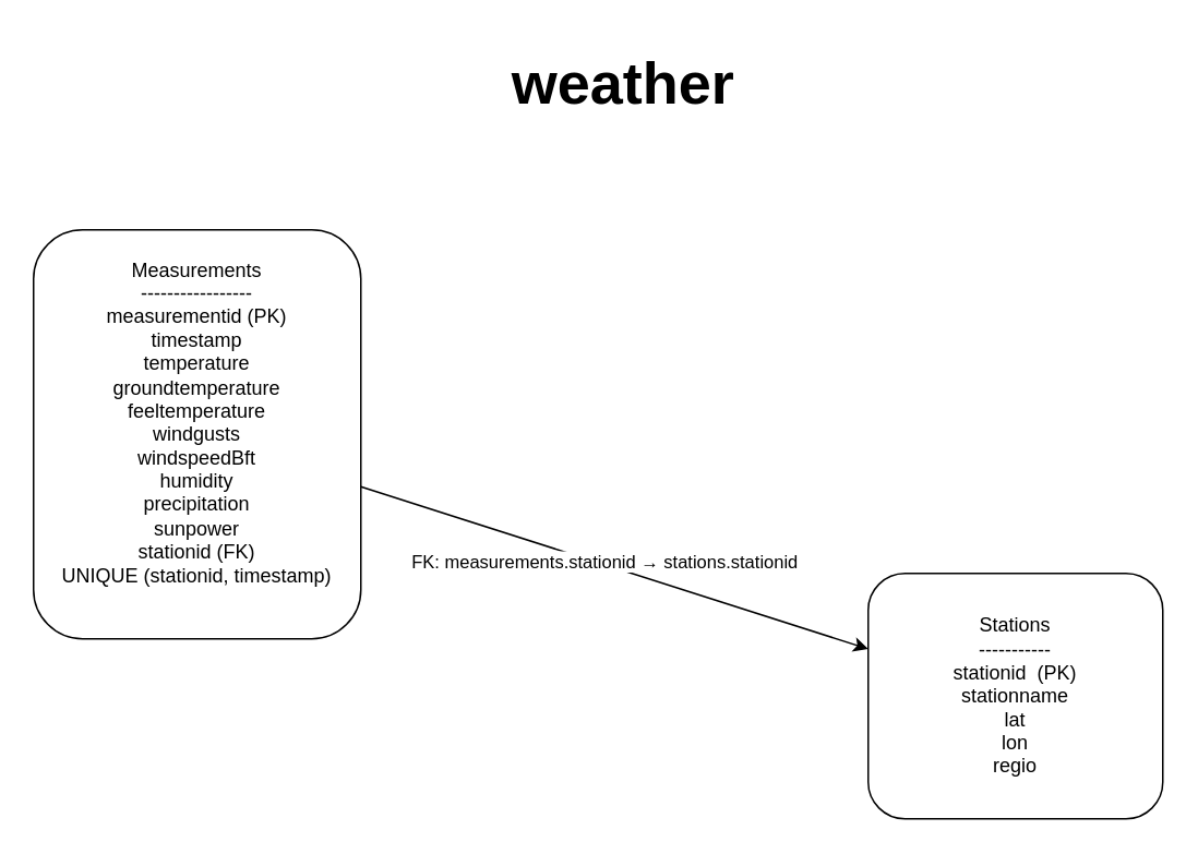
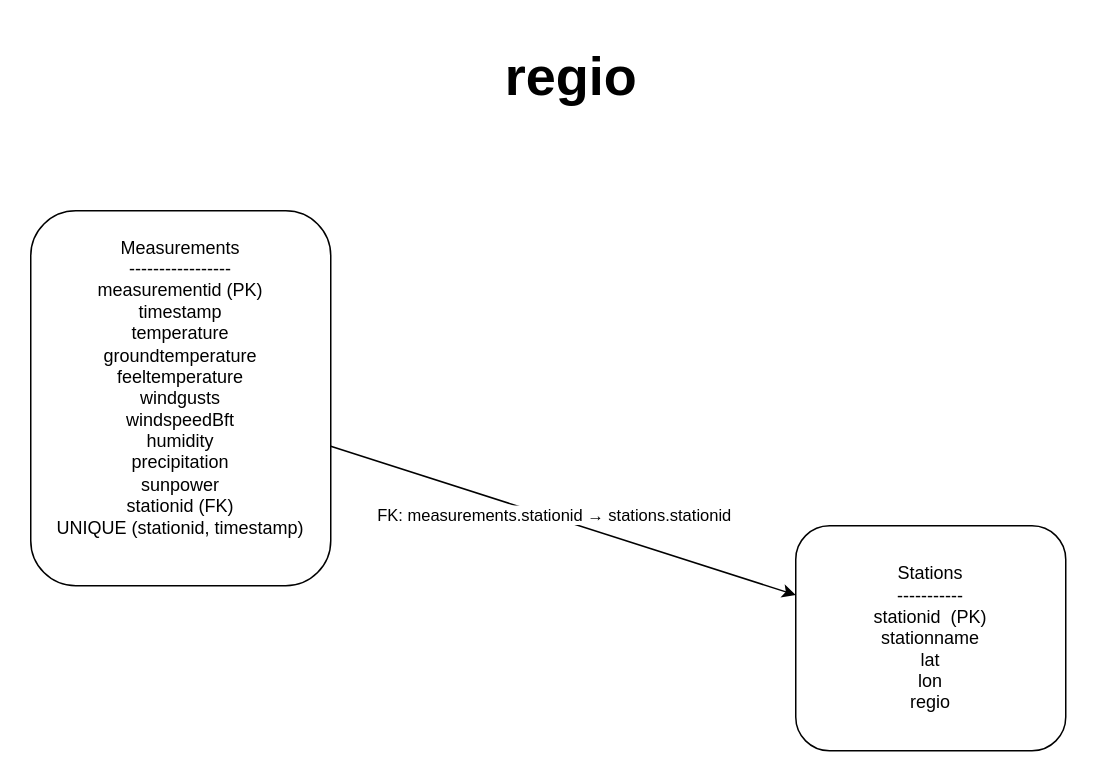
- <mxCell id="6" value="&lt;font style=&quot;font-size: 36px;&quot;&gt;&lt;b&gt;weather&lt;/b&gt;&lt;/font&gt;" style="text;html=1;align=center;verticalAlign=middle;resizable=0;points=[];autosize=1;strokeColor=none;fillColor=none;" vertex="1" parent="1"><mxGeometry x="300" y="20" width="160" height="60" as="geometry" /></mxCell>
+ <mxCell id="6" value="&lt;font style=&quot;font-size: 36px;&quot;&gt;&lt;b&gt;regio&lt;/b&gt;&lt;/font&gt;" style="text;html=1;align=center;verticalAlign=middle;resizable=0;points=[];autosize=1;strokeColor=none;fillColor=none;" vertex="1" parent="1"><mxGeometry x="300" y="20" width="160" height="60" as="geometry" /></mxCell>
